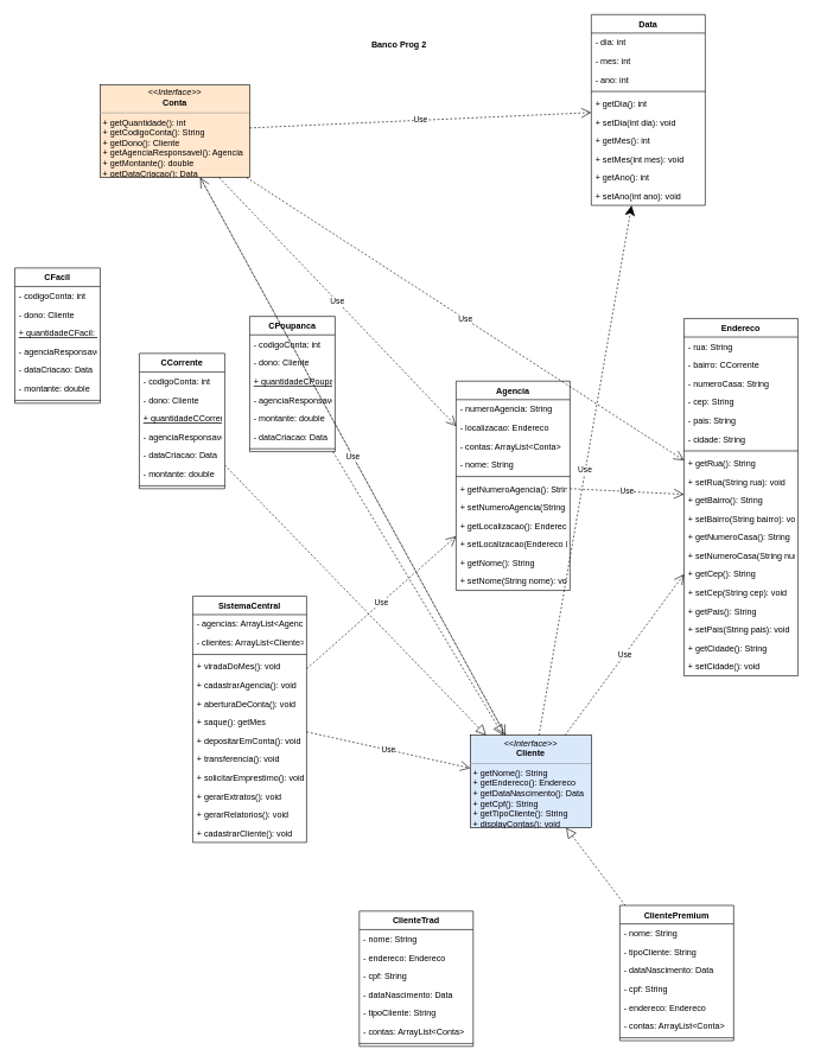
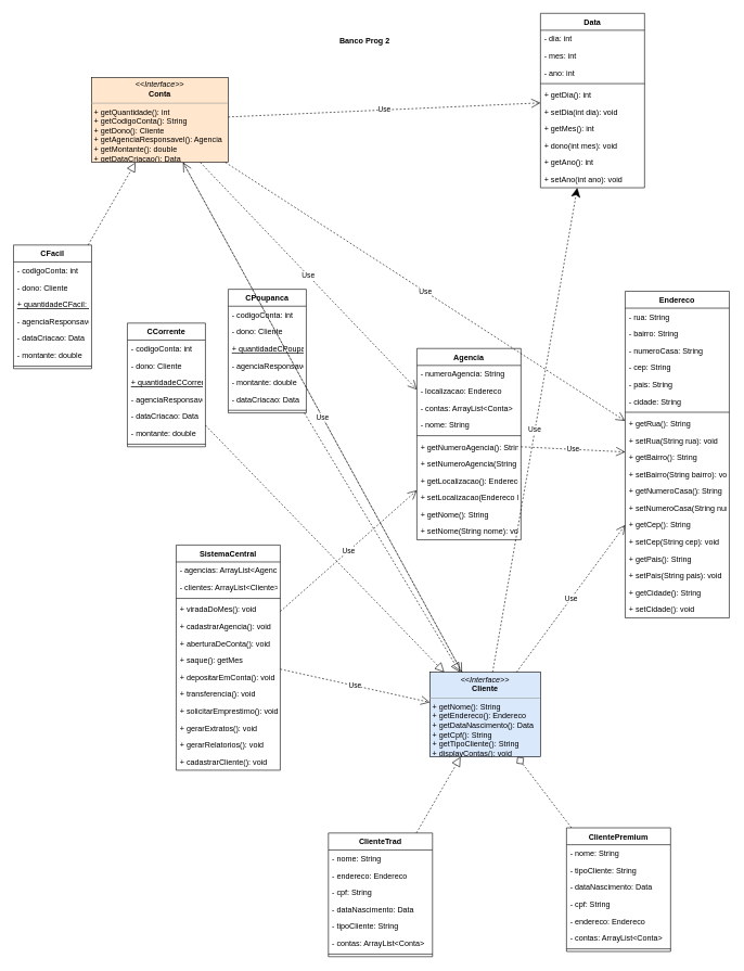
- <mxCell id="72" value="+ setMes(int mes): void" style="text;strokeColor=none;fillColor=none;align=left;verticalAlign=top;spacingLeft=4;spacingRight=4;overflow=hidden;rotatable=0;points=[[0,0.5],[1,0.5]];portConstraint=eastwest;fontFamily=Helvetica;fontSize=12;" parent="64" vertex="1"><mxGeometry y="190" width="160" height="26" as="geometry" /></mxCell>
+ <mxCell id="72" value="+ dono(int mes): void" style="text;strokeColor=none;fillColor=none;align=left;verticalAlign=top;spacingLeft=4;spacingRight=4;overflow=hidden;rotatable=0;points=[[0,0.5],[1,0.5]];portConstraint=eastwest;fontFamily=Helvetica;fontSize=12;" parent="64" vertex="1"><mxGeometry y="190" width="160" height="26" as="geometry" /></mxCell>
+ <mxCell id="87" value="" style="endArrow=block;dashed=1;endFill=0;endSize=12;html=1;" parent="1" source="2" target="26" edge="1"><mxGeometry width="160" relative="1" as="geometry"><mxPoint x="80" y="169" as="sourcePoint" /><mxPoint x="240" y="169" as="targetPoint" /></mxGeometry></mxCell>
- <mxCell id="46" value="- bairro: CCorrente" style="text;strokeColor=none;fillColor=none;align=left;verticalAlign=top;spacingLeft=4;spacingRight=4;overflow=hidden;rotatable=0;points=[[0,0.5],[1,0.5]];portConstraint=eastwest;fontFamily=Helvetica;fontSize=12;" parent="44" vertex="1"><mxGeometry y="52" width="160" height="26" as="geometry" /></mxCell>
+ <mxCell id="46" value="- bairro: String" style="text;strokeColor=none;fillColor=none;align=left;verticalAlign=top;spacingLeft=4;spacingRight=4;overflow=hidden;rotatable=0;points=[[0,0.5],[1,0.5]];portConstraint=eastwest;fontFamily=Helvetica;fontSize=12;" parent="44" vertex="1"><mxGeometry y="52" width="160" height="26" as="geometry" /></mxCell>
- <mxCell id="91" value="" style="endArrow=block;dashed=1;endFill=0;endSize=12;html=1;" parent="1" source="36" target="27" edge="1"><mxGeometry width="160" relative="1" as="geometry"><mxPoint x="670" y="1029" as="sourcePoint" /><mxPoint x="830" y="1029" as="targetPoint" /></mxGeometry></mxCell>
+ <mxCell id="91" value="" style="endArrow=diamond;dashed=1;endFill=0;endSize=12;html=1;" parent="1" source="36" target="27" edge="1"><mxGeometry width="160" relative="1" as="geometry"><mxPoint x="670" y="1029" as="sourcePoint" /><mxPoint x="830" y="1029" as="targetPoint" /></mxGeometry></mxCell>
+ <mxCell id="90" value="" style="endArrow=block;dashed=1;endFill=0;endSize=12;html=1;" parent="1" source="28" target="27" edge="1"><mxGeometry width="160" relative="1" as="geometry"><mxPoint x="720" y="1019" as="sourcePoint" /><mxPoint x="880" y="1019" as="targetPoint" /></mxGeometry></mxCell>
